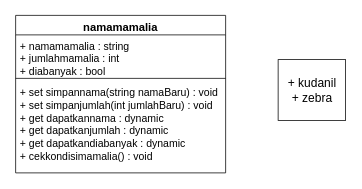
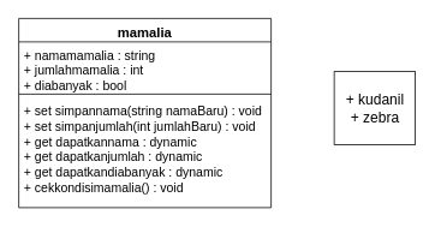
- <mxCell id="2" value="namamamalia" style="swimlane;fontStyle=1;align=center;verticalAlign=top;childLayout=stackLayout;horizontal=1;startSize=26;horizontalStack=0;resizeParent=1;resizeParentMax=0;resizeLast=0;collapsible=1;marginBottom=0;fontSize=15;" vertex="1" parent="1"><mxGeometry x="20" y="20" width="280" height="210" as="geometry"><mxRectangle x="320" y="231" width="90" height="30" as="alternateBounds" /></mxGeometry></mxCell>
+ <mxCell id="2" value="mamalia" style="swimlane;fontStyle=1;align=center;verticalAlign=top;childLayout=stackLayout;horizontal=1;startSize=26;horizontalStack=0;resizeParent=1;resizeParentMax=0;resizeLast=0;collapsible=1;marginBottom=0;fontSize=15;" vertex="1" parent="1"><mxGeometry x="20" y="20" width="280" height="210" as="geometry"><mxRectangle x="320" y="231" width="90" height="30" as="alternateBounds" /></mxGeometry></mxCell>
